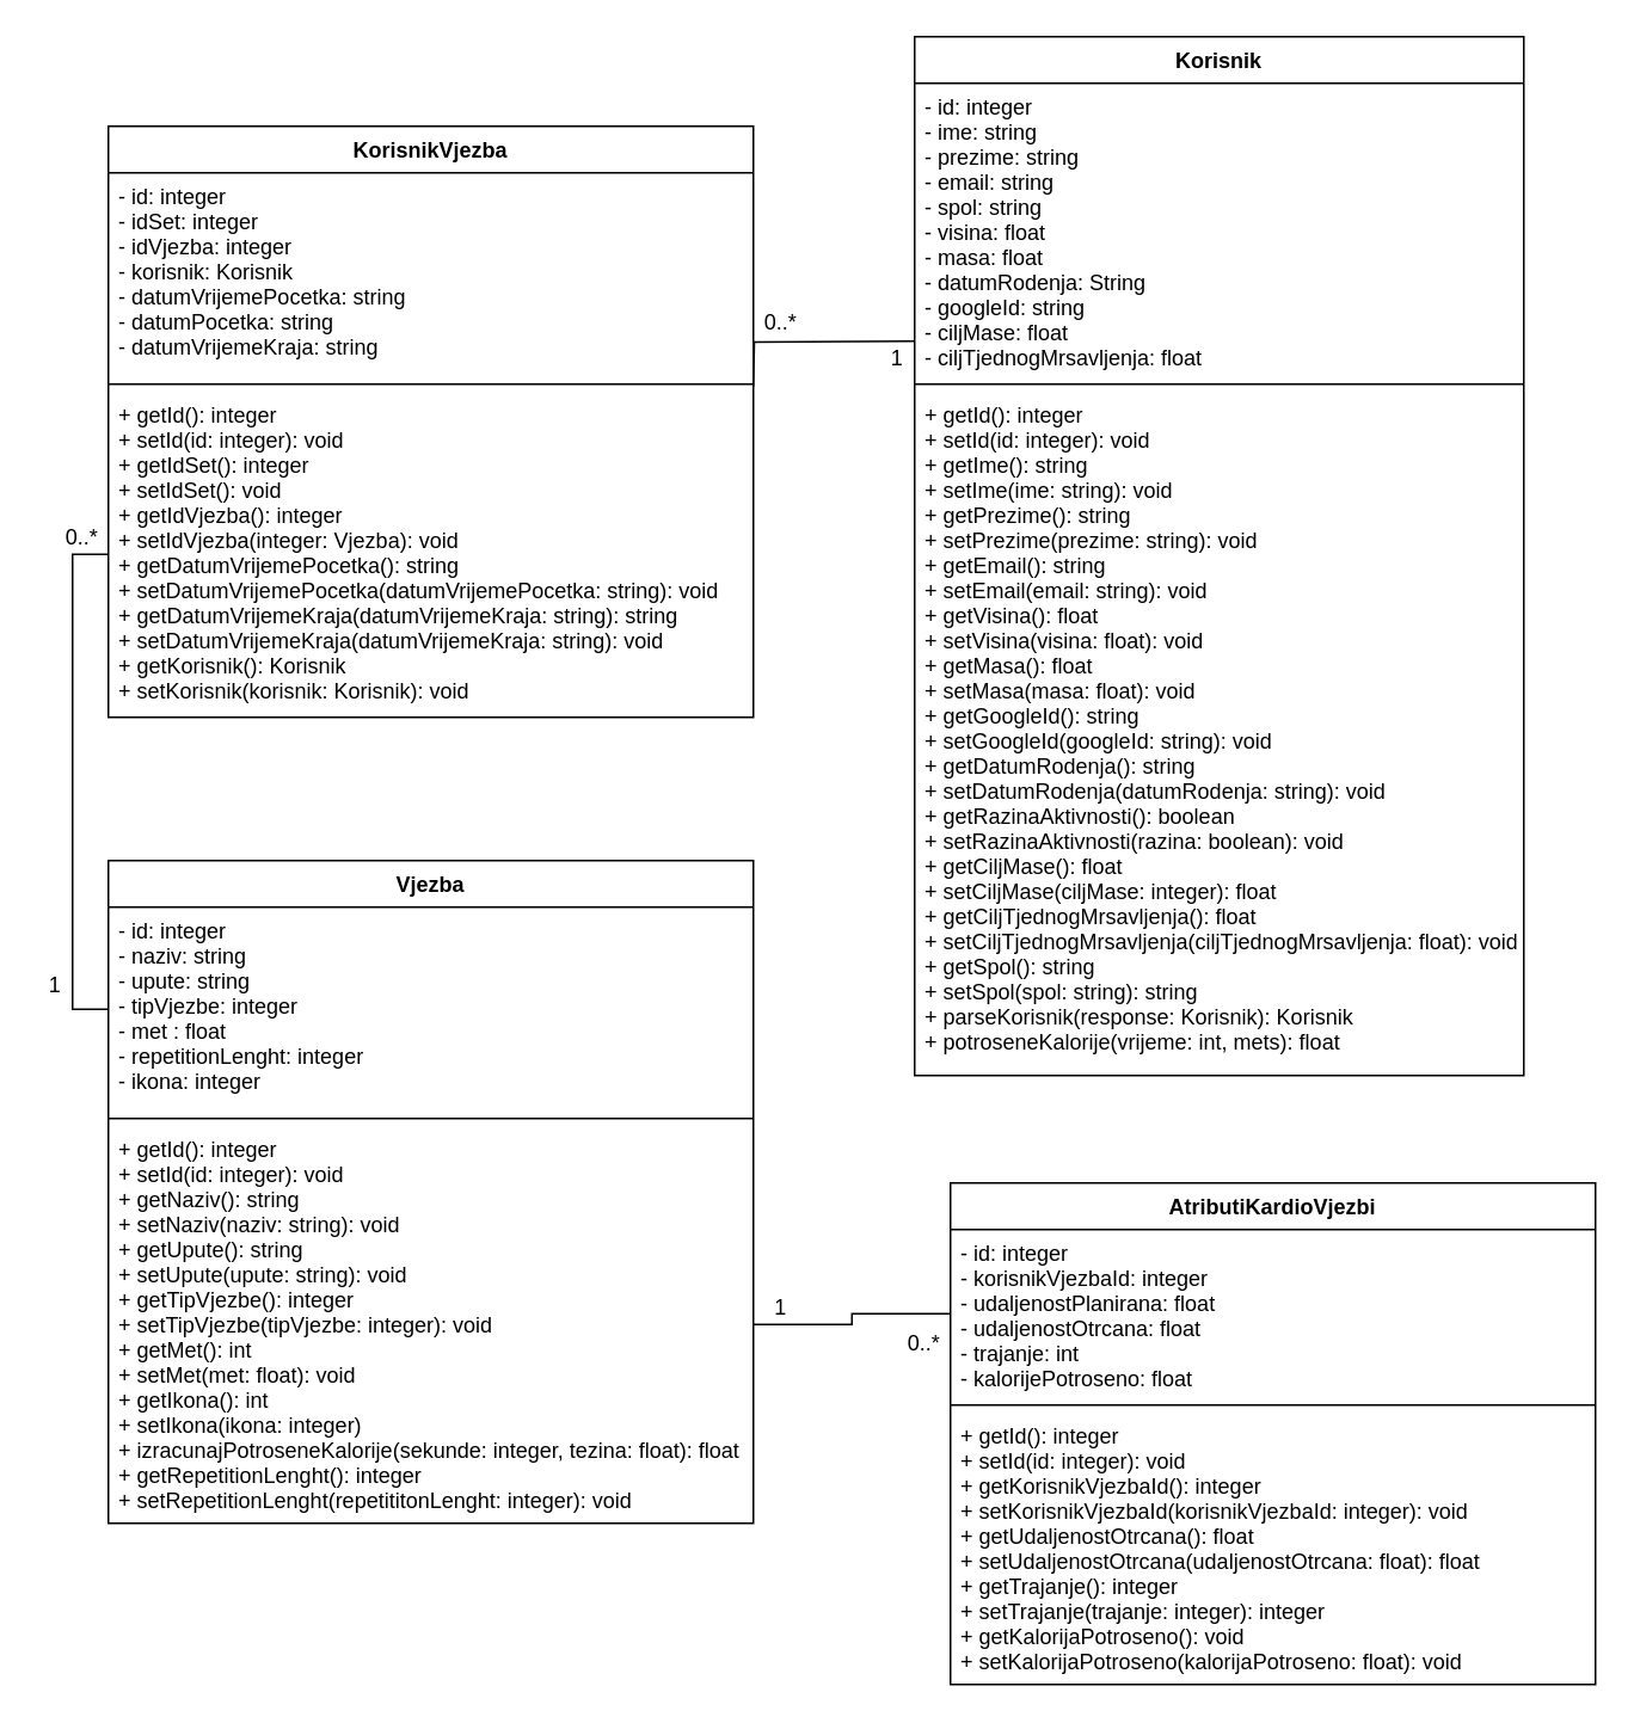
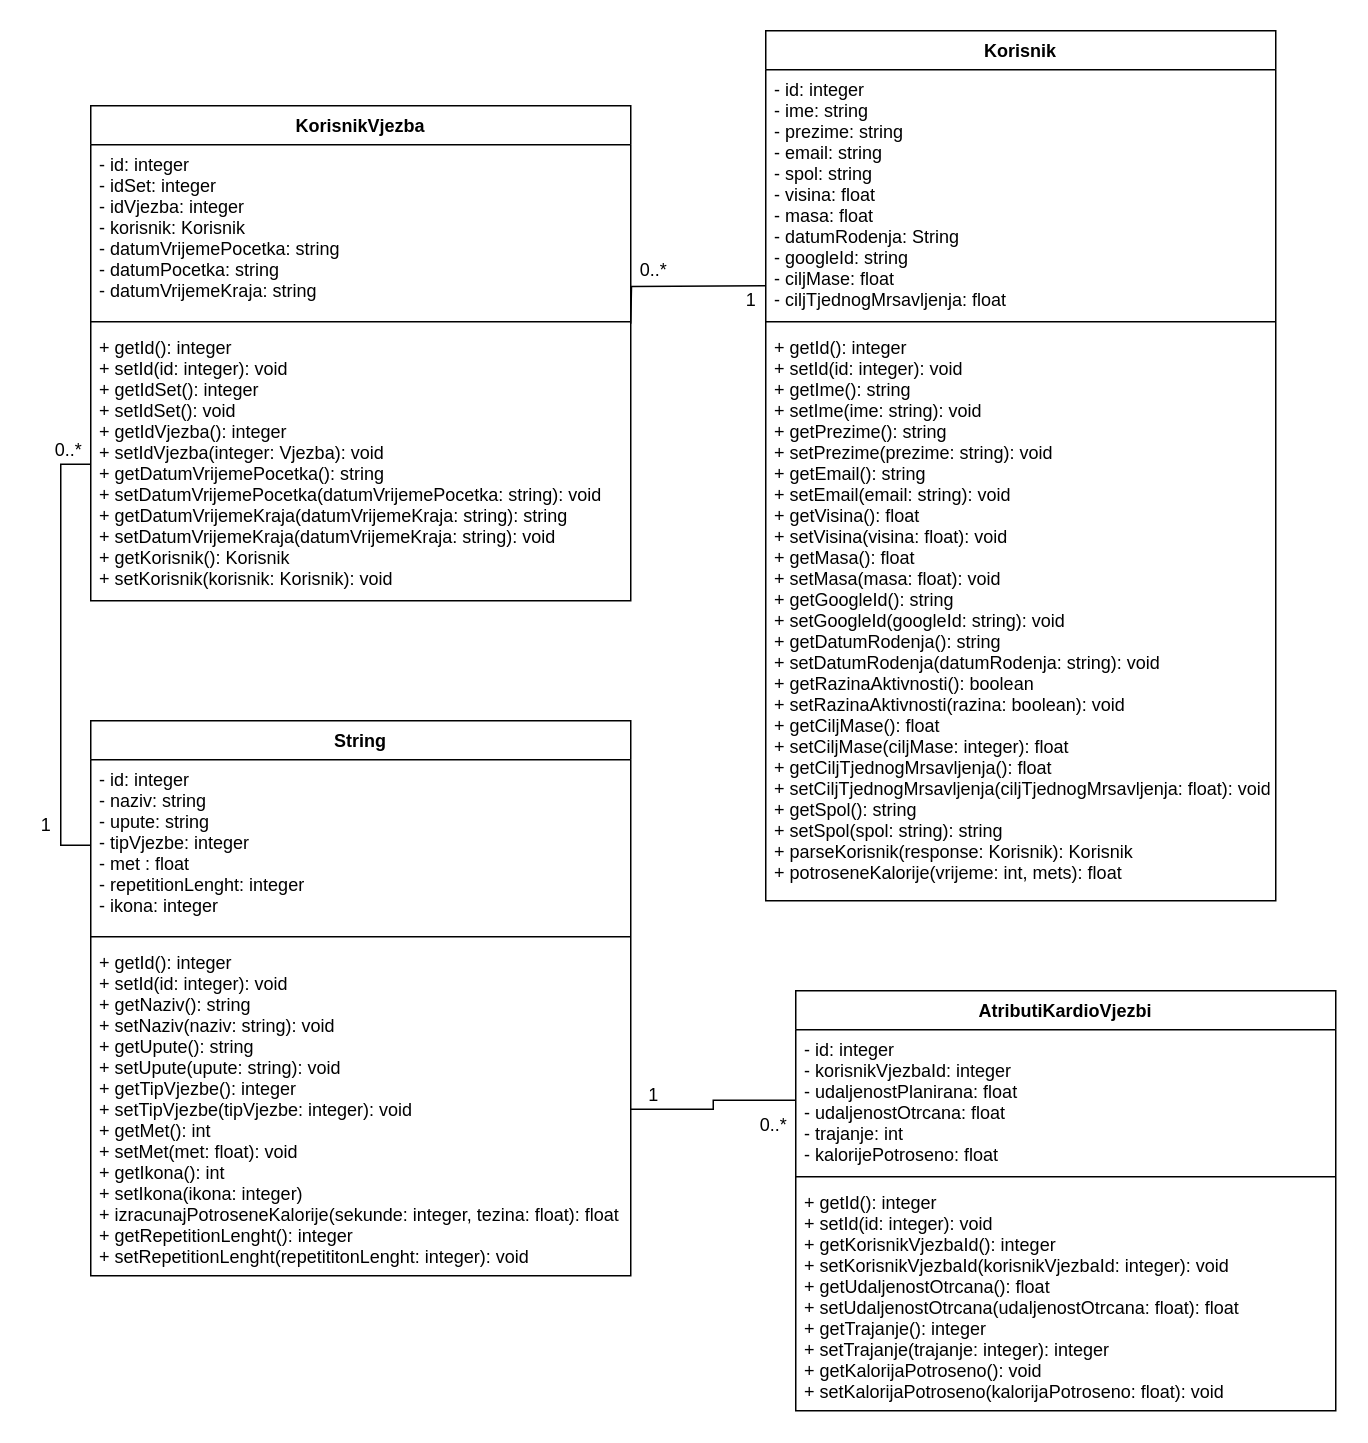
- <mxCell id="10" value="Vjezba" style="swimlane;fontStyle=1;align=center;verticalAlign=top;childLayout=stackLayout;horizontal=1;startSize=26;horizontalStack=0;resizeParent=1;resizeParentMax=0;resizeLast=0;collapsible=1;marginBottom=0;" vertex="1" parent="1"><mxGeometry x="60" y="480" width="360" height="370" as="geometry" /></mxCell>
+ <mxCell id="10" value="String" style="swimlane;fontStyle=1;align=center;verticalAlign=top;childLayout=stackLayout;horizontal=1;startSize=26;horizontalStack=0;resizeParent=1;resizeParentMax=0;resizeLast=0;collapsible=1;marginBottom=0;" vertex="1" parent="1"><mxGeometry x="60" y="480" width="360" height="370" as="geometry" /></mxCell>
